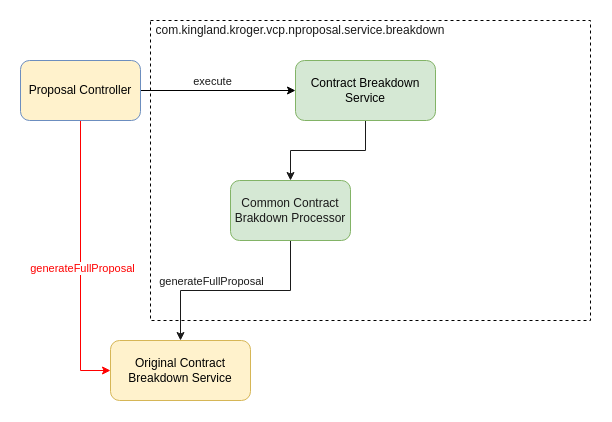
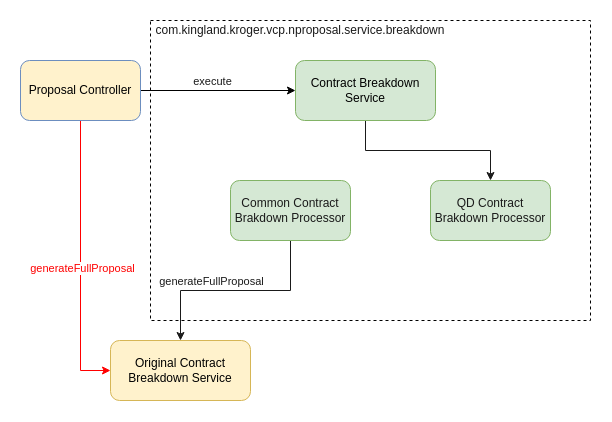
- <mxCell id="3" style="edgeStyle=orthogonalEdgeStyle;rounded=0;orthogonalLoop=1;jettySize=auto;html=1;fontColor=#1A1A1A;strokeColor=#1A1A1A;" edge="1" parent="1" source="5" target="14"><mxGeometry relative="1" as="geometry" /></mxCell>
+ <mxCell id="4" style="edgeStyle=orthogonalEdgeStyle;rounded=0;orthogonalLoop=1;jettySize=auto;html=1;fontColor=#1A1A1A;strokeColor=#1A1A1A;" edge="1" parent="1" source="5" target="15"><mxGeometry relative="1" as="geometry" /></mxCell>
+ <mxCell id="15" value="&lt;font color=&quot;#1a1a1a&quot;&gt;QD Contract Brakdown Processor&lt;/font&gt;" style="rounded=1;whiteSpace=wrap;html=1;fillColor=#d5e8d4;strokeColor=#82b366;" vertex="1" parent="1"><mxGeometry x="430" y="180" width="120" height="60" as="geometry" /></mxCell>
